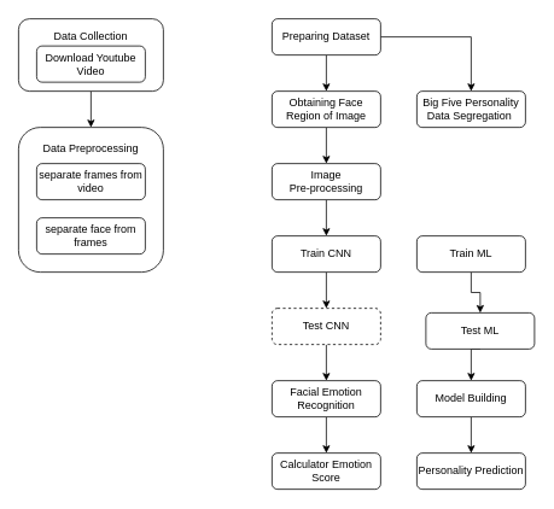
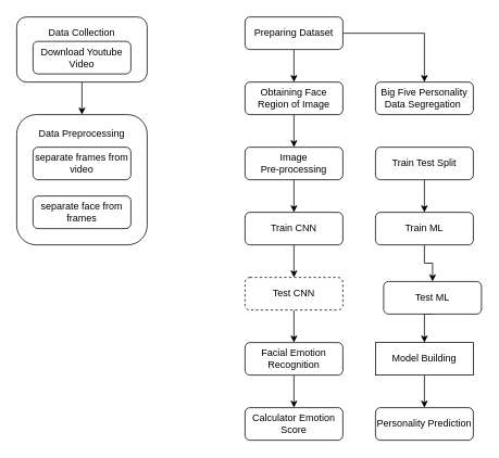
+ <mxCell id="16" value="Train Test Split" style="rounded=1;whiteSpace=wrap;html=1;" vertex="1" parent="1"><mxGeometry x="460" y="180" width="120" height="40" as="geometry" /></mxCell>
+ <mxCell id="15" style="edgeStyle=orthogonalEdgeStyle;rounded=0;orthogonalLoop=1;jettySize=auto;html=1;exitX=0.5;exitY=1;exitDx=0;exitDy=0;entryX=0.5;entryY=0;entryDx=0;entryDy=0;" edge="1" parent="1" source="16" target="26"><mxGeometry relative="1" as="geometry" /></mxCell>
- <mxCell id="30" value="Model Building" style="rounded=1;whiteSpace=wrap;html=1;" vertex="1" parent="1"><mxGeometry x="460" y="420" width="120" height="40" as="geometry" /></mxCell>
+ <mxCell id="30" value="Model Building" style="whiteSpace=wrap;html=1;rounded=0;" vertex="1" parent="1"><mxGeometry x="460" y="420" width="120" height="40" as="geometry" /></mxCell>
